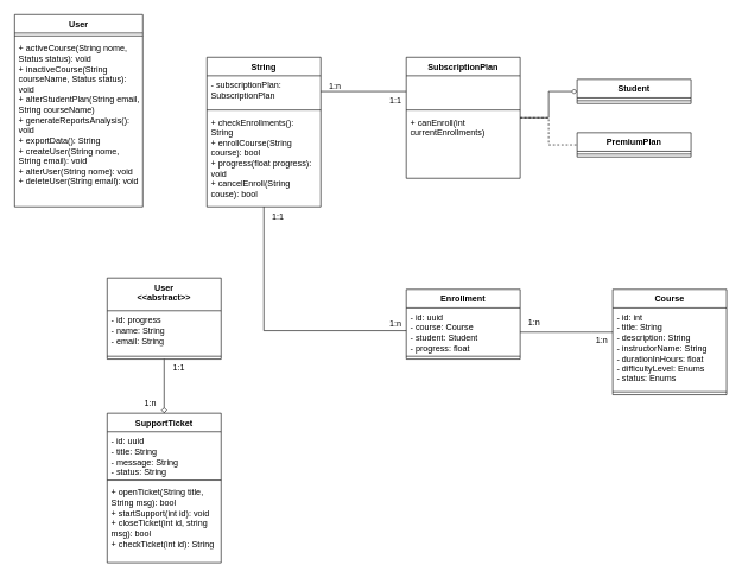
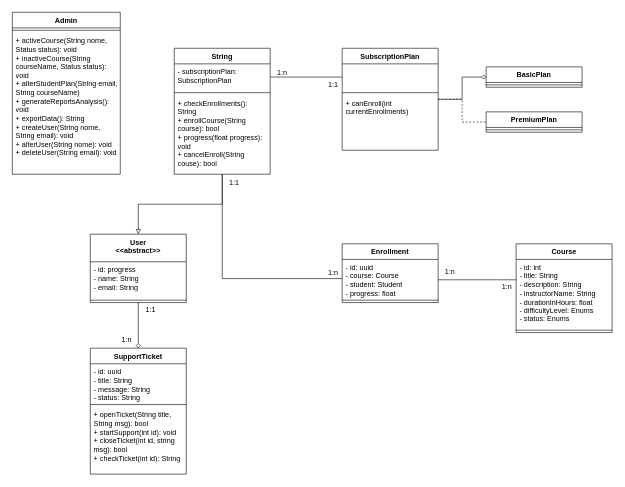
- <mxCell id="9" value="User" style="swimlane;fontStyle=1;align=center;verticalAlign=top;childLayout=stackLayout;horizontal=1;startSize=26;horizontalStack=0;resizeParent=1;resizeParentMax=0;resizeLast=0;collapsible=1;marginBottom=0;whiteSpace=wrap;html=1;" parent="1" vertex="1"><mxGeometry x="20" y="20" width="180" height="270" as="geometry" /></mxCell>
+ <mxCell id="9" value="Admin" style="swimlane;fontStyle=1;align=center;verticalAlign=top;childLayout=stackLayout;horizontal=1;startSize=26;horizontalStack=0;resizeParent=1;resizeParentMax=0;resizeLast=0;collapsible=1;marginBottom=0;whiteSpace=wrap;html=1;" parent="1" vertex="1"><mxGeometry x="20" y="20" width="180" height="270" as="geometry" /></mxCell>
- <mxCell id="41" value="Student" style="swimlane;fontStyle=1;align=center;verticalAlign=top;childLayout=stackLayout;horizontal=1;startSize=26;horizontalStack=0;resizeParent=1;resizeParentMax=0;resizeLast=0;collapsible=1;marginBottom=0;whiteSpace=wrap;html=1;" vertex="1" parent="1"><mxGeometry x="810" y="111" width="160" height="34" as="geometry" /></mxCell>
+ <mxCell id="41" value="BasicPlan" style="swimlane;fontStyle=1;align=center;verticalAlign=top;childLayout=stackLayout;horizontal=1;startSize=26;horizontalStack=0;resizeParent=1;resizeParentMax=0;resizeLast=0;collapsible=1;marginBottom=0;whiteSpace=wrap;html=1;" vertex="1" parent="1"><mxGeometry x="810" y="111" width="160" height="34" as="geometry" /></mxCell>
+ <mxCell id="12" style="edgeStyle=orthogonalEdgeStyle;rounded=0;orthogonalLoop=1;jettySize=auto;html=1;entryX=0.5;entryY=0;entryDx=0;entryDy=0;endArrow=block;endFill=0;" parent="1" source="14" target="6" edge="1"><mxGeometry relative="1" as="geometry" /></mxCell>
